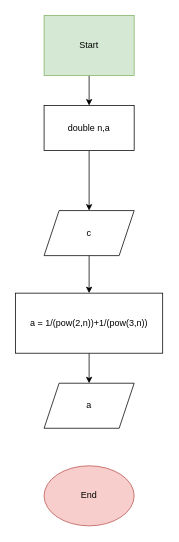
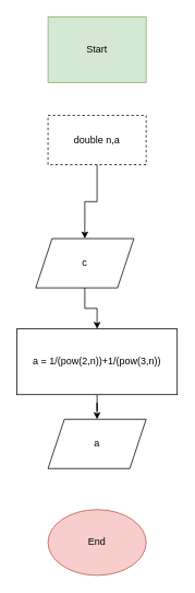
- <mxCell id="4" style="edgeStyle=orthogonalEdgeStyle;rounded=0;orthogonalLoop=1;jettySize=auto;html=1;entryX=0.5;entryY=0;entryDx=0;entryDy=0;" edge="1" parent="1" source="5" target="3"><mxGeometry relative="1" as="geometry" /></mxCell>
- <mxCell id="3" value="double n,a" style="rounded=0;whiteSpace=wrap;html=1;" vertex="1" parent="1"><mxGeometry x="58" y="140" width="120" height="60" as="geometry" /></mxCell>
+ <mxCell id="3" value="double n,a" style="rounded=0;whiteSpace=wrap;html=1;dashed=1;" vertex="1" parent="1"><mxGeometry x="58" y="140" width="120" height="60" as="geometry" /></mxCell>
- <mxCell id="7" value="c" style="shape=parallelogram;perimeter=parallelogramPerimeter;whiteSpace=wrap;html=1;fixedSize=1;rounded=0;" vertex="1" parent="1"><mxGeometry x="58" y="280" width="120" height="60" as="geometry" /></mxCell>
+ <mxCell id="7" value="c" style="shape=parallelogram;perimeter=parallelogramPerimeter;whiteSpace=wrap;html=1;fixedSize=1;rounded=0;" vertex="1" parent="1"><mxGeometry x="43" y="290" width="120" height="60" as="geometry" /></mxCell>
- <mxCell id="9" value="a = 1/(pow(2,n))+1/(pow(3,n))" style="whiteSpace=wrap;html=1;rounded=0;" vertex="1" parent="1"><mxGeometry x="20" y="390" width="196" height="80" as="geometry" /></mxCell>
+ <mxCell id="9" value="a = 1/(pow(2,n))+1/(pow(3,n))" style="whiteSpace=wrap;html=1;rounded=0;" vertex="1" parent="1"><mxGeometry x="20" y="400" width="196" height="80" as="geometry" /></mxCell>
